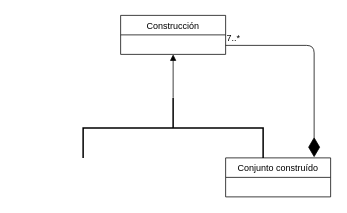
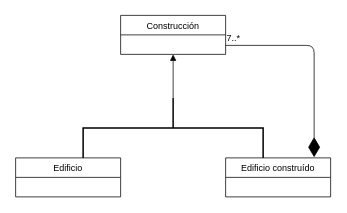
- <mxCell id="3" value="Conjunto construído" style="swimlane;fontStyle=0;childLayout=stackLayout;horizontal=1;startSize=26;fillColor=none;horizontalStack=0;resizeParent=1;resizeParentMax=0;resizeLast=0;collapsible=1;marginBottom=0;" vertex="1" parent="1"><mxGeometry x="300" y="210" width="140" height="52" as="geometry" /></mxCell>
+ <mxCell id="3" value="Edificio construído" style="swimlane;fontStyle=0;childLayout=stackLayout;horizontal=1;startSize=26;fillColor=none;horizontalStack=0;resizeParent=1;resizeParentMax=0;resizeLast=0;collapsible=1;marginBottom=0;" vertex="1" parent="1"><mxGeometry x="300" y="210" width="140" height="52" as="geometry" /></mxCell>
+ <mxCell id="4" value="Edificio" style="swimlane;fontStyle=0;childLayout=stackLayout;horizontal=1;startSize=26;fillColor=none;horizontalStack=0;resizeParent=1;resizeParentMax=0;resizeLast=0;collapsible=1;marginBottom=0;" vertex="1" parent="1"><mxGeometry x="20" y="210" width="140" height="52" as="geometry" /></mxCell>
